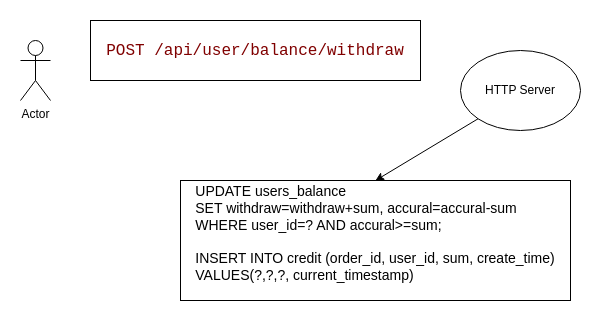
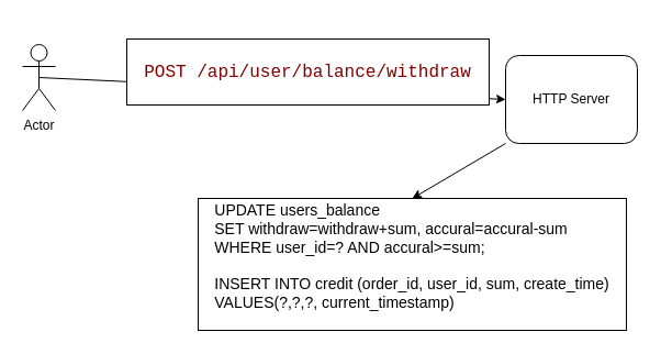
- <mxCell id="4" value="&lt;div style=&quot;font-size: 16px; text-align: start; color: rgb(0, 0, 0); background-color: rgb(255, 255, 255); font-family: Menlo, Monaco, &amp;quot;Courier New&amp;quot;, monospace; line-height: 24px; white-space: pre;&quot;&gt;&lt;span style=&quot;color: rgb(128, 0, 0);&quot;&gt;POST /api/user/balance/withdraw&lt;/span&gt;&lt;/div&gt;" style="rounded=0;whiteSpace=wrap;html=1;" parent="1" vertex="1"><mxGeometry x="90" y="20" width="330" height="60" as="geometry" /></mxCell>
+ <mxCell id="4" value="&lt;div style=&quot;font-size: 16px; text-align: start; color: rgb(0, 0, 0); background-color: rgb(255, 255, 255); font-family: Menlo, Monaco, &amp;quot;Courier New&amp;quot;, monospace; line-height: 24px; white-space: pre;&quot;&gt;&lt;span style=&quot;color: rgb(128, 0, 0);&quot;&gt;POST /api/user/balance/withdraw&lt;/span&gt;&lt;/div&gt;" style="rounded=0;whiteSpace=wrap;html=1;" parent="1" vertex="1"><mxGeometry x="115" y="35" width="330" height="60" as="geometry" /></mxCell>
+ <mxCell id="3" value="" style="endArrow=classic;html=1;rounded=0;exitX=0.5;exitY=0.5;exitDx=0;exitDy=0;exitPerimeter=0;entryX=0;entryY=0.5;entryDx=0;entryDy=0;" parent="1" source="2" target="5" edge="1"><mxGeometry width="50" height="50" relative="1" as="geometry"><mxPoint x="130" y="150" as="sourcePoint" /><mxPoint x="450" y="90" as="targetPoint" /></mxGeometry></mxCell>
- <mxCell id="5" value="HTTP Server" style="ellipse;whiteSpace=wrap;html=1;" parent="1" vertex="1"><mxGeometry x="460" y="50" width="120" height="80" as="geometry" /></mxCell>
+ <mxCell id="5" value="HTTP Server" style="whiteSpace=wrap;html=1;rounded=1;" parent="1" vertex="1"><mxGeometry x="460" y="50" width="120" height="80" as="geometry" /></mxCell>
